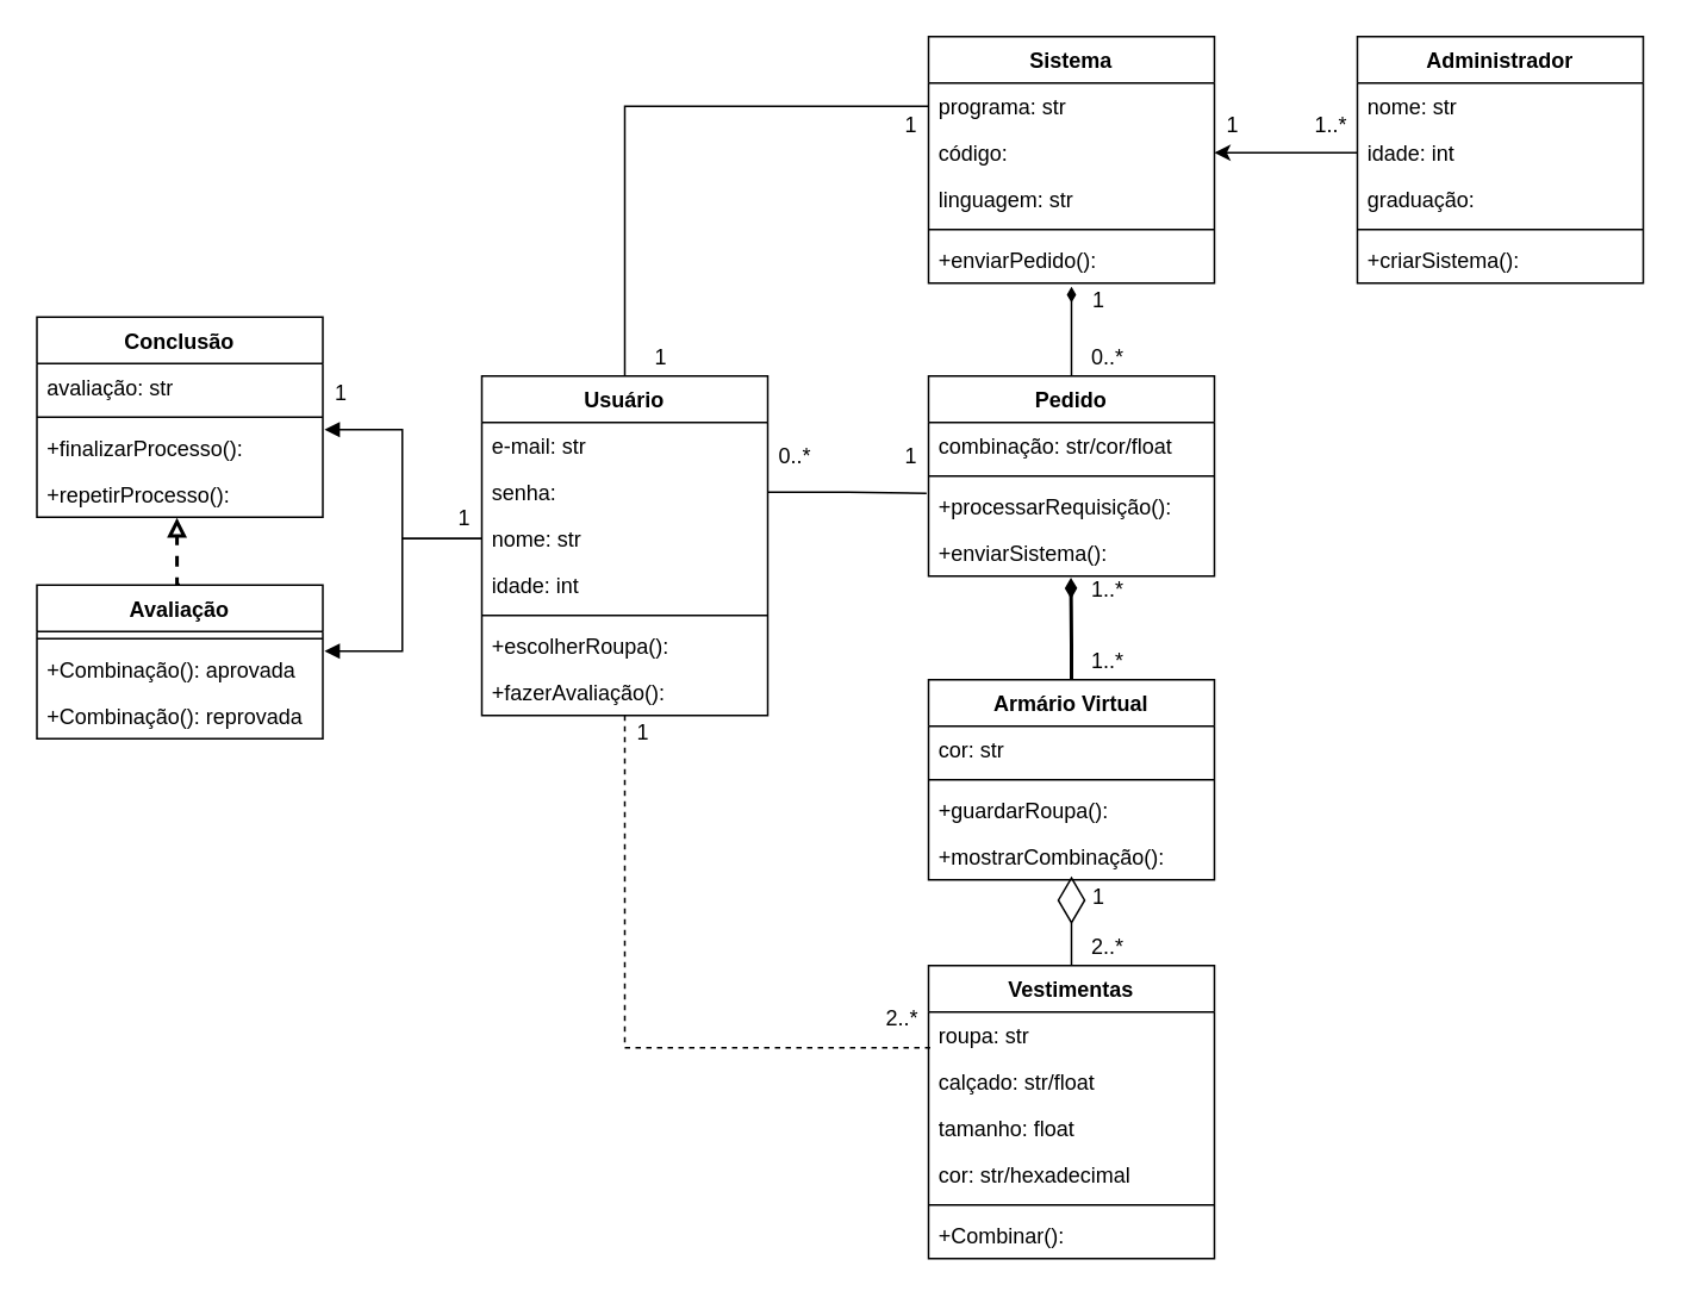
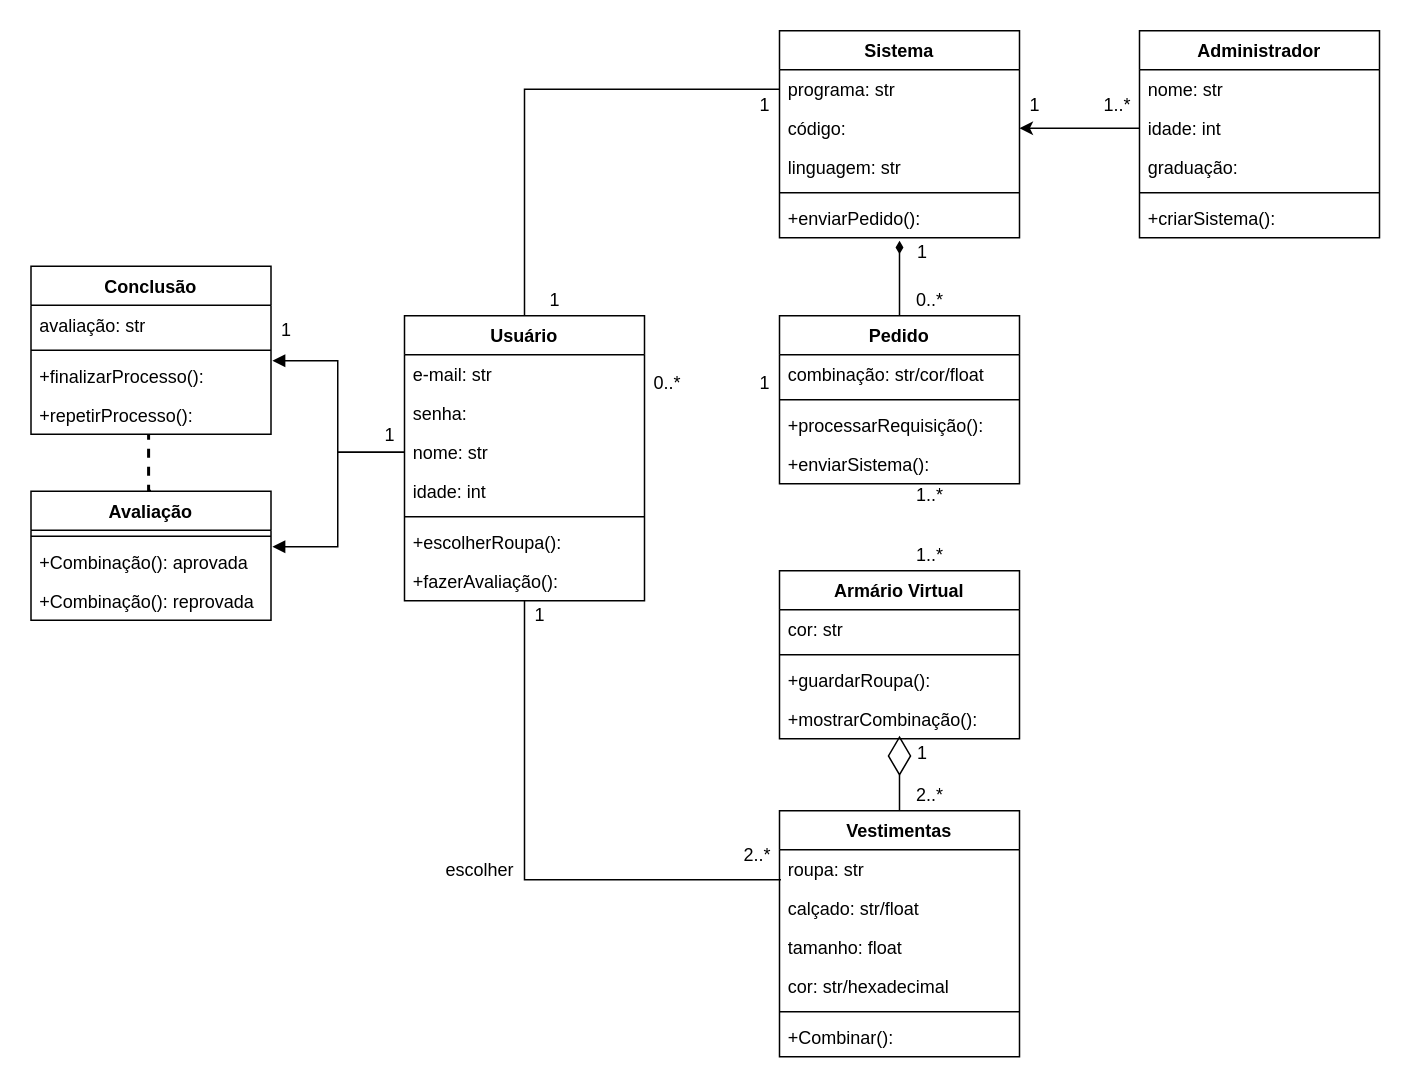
- <mxCell id="60" style="edgeStyle=orthogonalEdgeStyle;rounded=0;orthogonalLoop=1;jettySize=auto;html=1;entryX=-0.007;entryY=0.215;entryDx=0;entryDy=0;entryPerimeter=0;endArrow=none;endFill=0;" parent="1" source="5" target="40" edge="1"><mxGeometry relative="1" as="geometry" /></mxCell>
- <mxCell id="48" style="edgeStyle=orthogonalEdgeStyle;rounded=0;orthogonalLoop=1;jettySize=auto;html=1;exitX=0.5;exitY=0;exitDx=0;exitDy=0;entryX=0.49;entryY=1.013;entryDx=0;entryDy=0;entryPerimeter=0;endArrow=block;endFill=0;strokeWidth=2;dashed=1;" edge="1" parent="1" source="49" target="47"><mxGeometry relative="1" as="geometry" /></mxCell>
+ <mxCell id="48" style="edgeStyle=orthogonalEdgeStyle;rounded=0;orthogonalLoop=1;jettySize=auto;html=1;exitX=0.5;exitY=0;exitDx=0;exitDy=0;entryX=0.49;entryY=1.013;entryDx=0;entryDy=0;entryPerimeter=0;endArrow=none;endFill=0;strokeWidth=2;dashed=1;" edge="1" parent="1" source="49" target="47"><mxGeometry relative="1" as="geometry" /></mxCell>
- <mxCell id="17" style="edgeStyle=orthogonalEdgeStyle;rounded=0;orthogonalLoop=1;jettySize=auto;html=1;exitX=0.5;exitY=0;exitDx=0;exitDy=0;entryX=0.498;entryY=1.031;entryDx=0;entryDy=0;entryPerimeter=0;endArrow=diamondThin;endFill=1;strokeWidth=2;" parent="1" source="18" target="41" edge="1"><mxGeometry relative="1" as="geometry"><mxPoint x="599" y="309" as="targetPoint" /><Array as="points"><mxPoint x="599" y="360" /><mxPoint x="599" y="360" /></Array></mxGeometry></mxCell>
- <mxCell id="2" style="edgeStyle=orthogonalEdgeStyle;rounded=0;orthogonalLoop=1;jettySize=auto;html=1;entryX=0.006;entryY=0.769;entryDx=0;entryDy=0;entryPerimeter=0;endArrow=none;endFill=0;dashed=1;" parent="1" source="3" target="30" edge="1"><mxGeometry relative="1" as="geometry" /></mxCell>
+ <mxCell id="2" style="edgeStyle=orthogonalEdgeStyle;rounded=0;orthogonalLoop=1;jettySize=auto;html=1;entryX=0.006;entryY=0.769;entryDx=0;entryDy=0;entryPerimeter=0;endArrow=none;endFill=0;" parent="1" source="3" target="30" edge="1"><mxGeometry relative="1" as="geometry" /></mxCell>
+ <mxCell id="73" value="escolher" style="text;html=1;align=center;verticalAlign=middle;resizable=0;points=[];autosize=1;strokeColor=none;fillColor=none;" parent="1" vertex="1"><mxGeometry x="289" y="570" width="60" height="20" as="geometry" /></mxCell>
